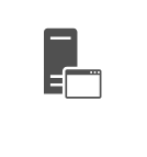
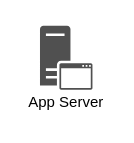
+ <mxCell id="3" value="App Server" style="text;html=1;strokeColor=none;fillColor=none;align=center;verticalAlign=middle;whiteSpace=wrap;rounded=0;" vertex="1" parent="2"><mxGeometry y="51.2" width="64.75" height="20" as="geometry" /></mxCell>
